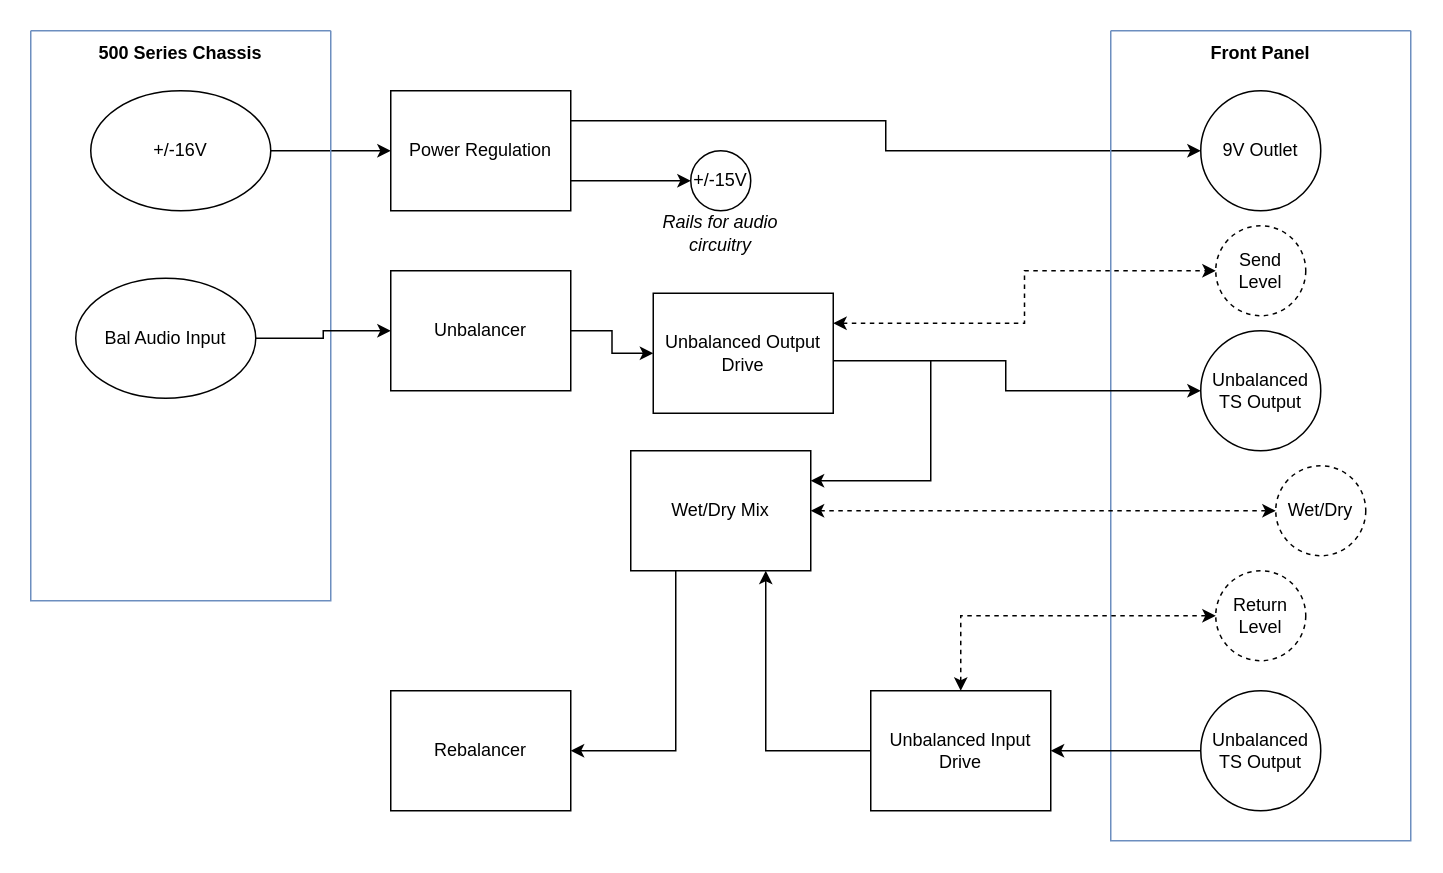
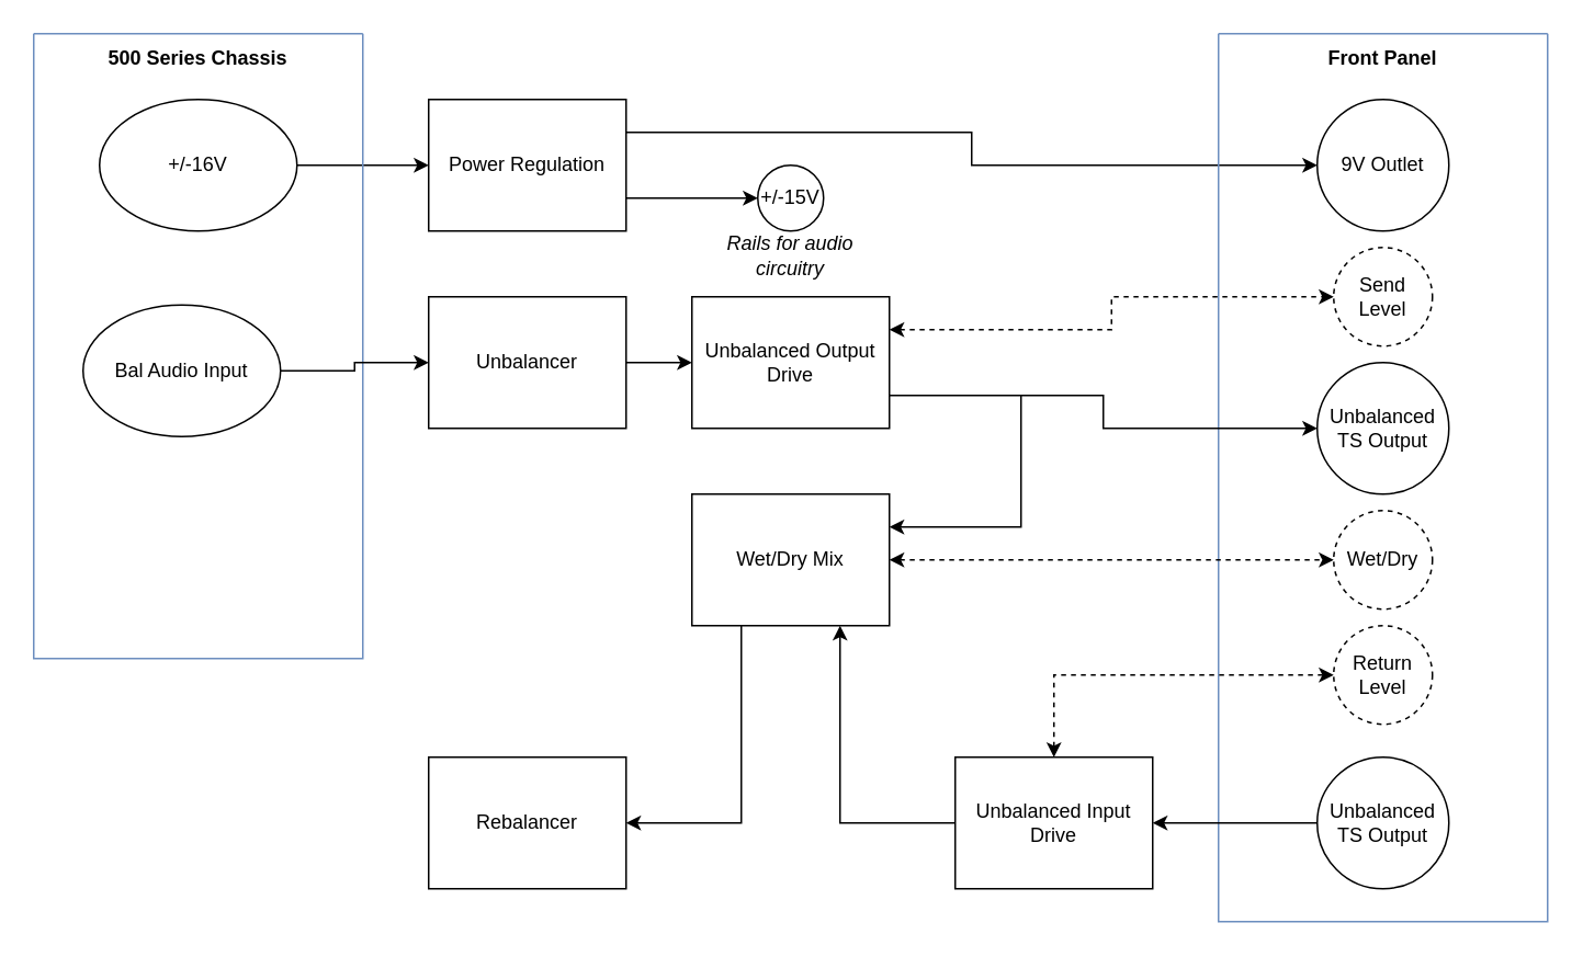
- <mxCell id="25" value="Unbalanced Output Drive" style="rounded=0;whiteSpace=wrap;html=1;" vertex="1" parent="1"><mxGeometry x="435" y="195" width="120" height="80" as="geometry" /></mxCell>
+ <mxCell id="25" value="Unbalanced Output Drive" style="rounded=0;whiteSpace=wrap;html=1;" vertex="1" parent="1"><mxGeometry x="420" y="180" width="120" height="80" as="geometry" /></mxCell>
- <mxCell id="14" value="Wet/Dry" style="ellipse;whiteSpace=wrap;html=1;aspect=fixed;dashed=1;" vertex="1" parent="9"><mxGeometry x="110" y="290" width="60" height="60" as="geometry" /></mxCell>
+ <mxCell id="14" value="Wet/Dry" style="ellipse;whiteSpace=wrap;html=1;aspect=fixed;dashed=1;" vertex="1" parent="9"><mxGeometry x="70" y="290" width="60" height="60" as="geometry" /></mxCell>
